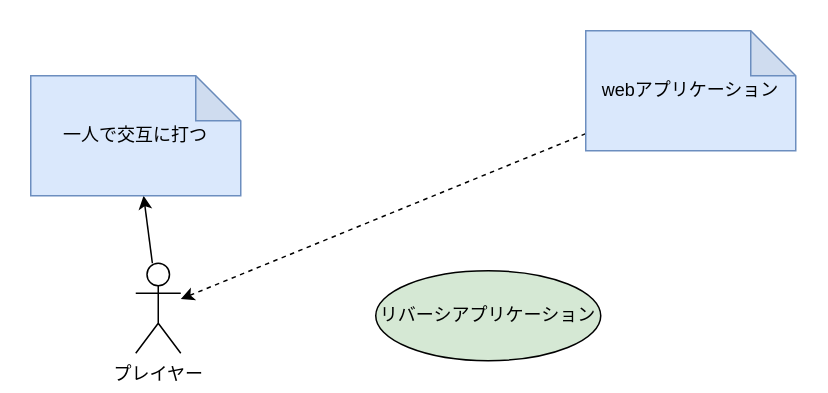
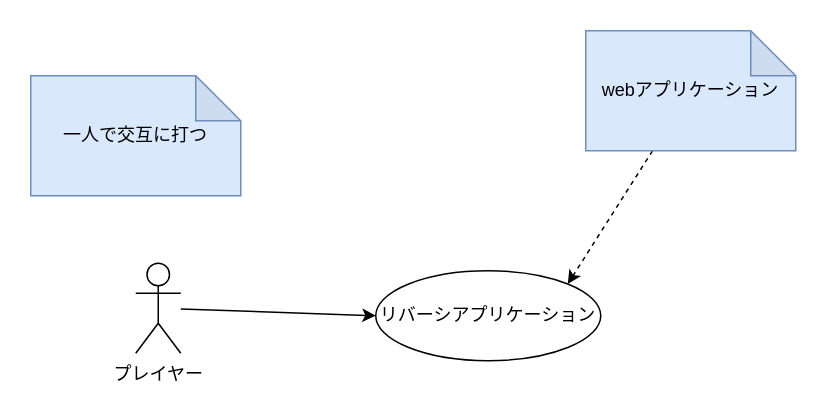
- <mxCell id="5" style="html=1;dashed=1;strokeColor=default;" edge="1" parent="1" source="6" target="4"><mxGeometry relative="1" as="geometry" /></mxCell>
+ <mxCell id="5" style="html=1;entryX=1;entryY=0;entryDx=0;entryDy=0;dashed=1;strokeColor=default;" edge="1" parent="1" source="6" target="2"><mxGeometry relative="1" as="geometry" /></mxCell>
- <mxCell id="3" style="edgeStyle=none;html=1;" edge="1" parent="1" source="4" target="7"><mxGeometry relative="1" as="geometry" /></mxCell>
+ <mxCell id="3" style="edgeStyle=none;html=1;entryX=0;entryY=0.5;entryDx=0;entryDy=0;" edge="1" parent="1" source="4" target="2"><mxGeometry relative="1" as="geometry" /></mxCell>
- <mxCell id="2" value="リバーシアプリケーション" style="ellipse;whiteSpace=wrap;html=1;fillColor=#d5e8d4;" vertex="1" parent="1"><mxGeometry x="250" y="180" width="150" height="60" as="geometry" /></mxCell>
+ <mxCell id="2" value="リバーシアプリケーション" style="ellipse;whiteSpace=wrap;html=1;" vertex="1" parent="1"><mxGeometry x="250" y="180" width="150" height="60" as="geometry" /></mxCell>
